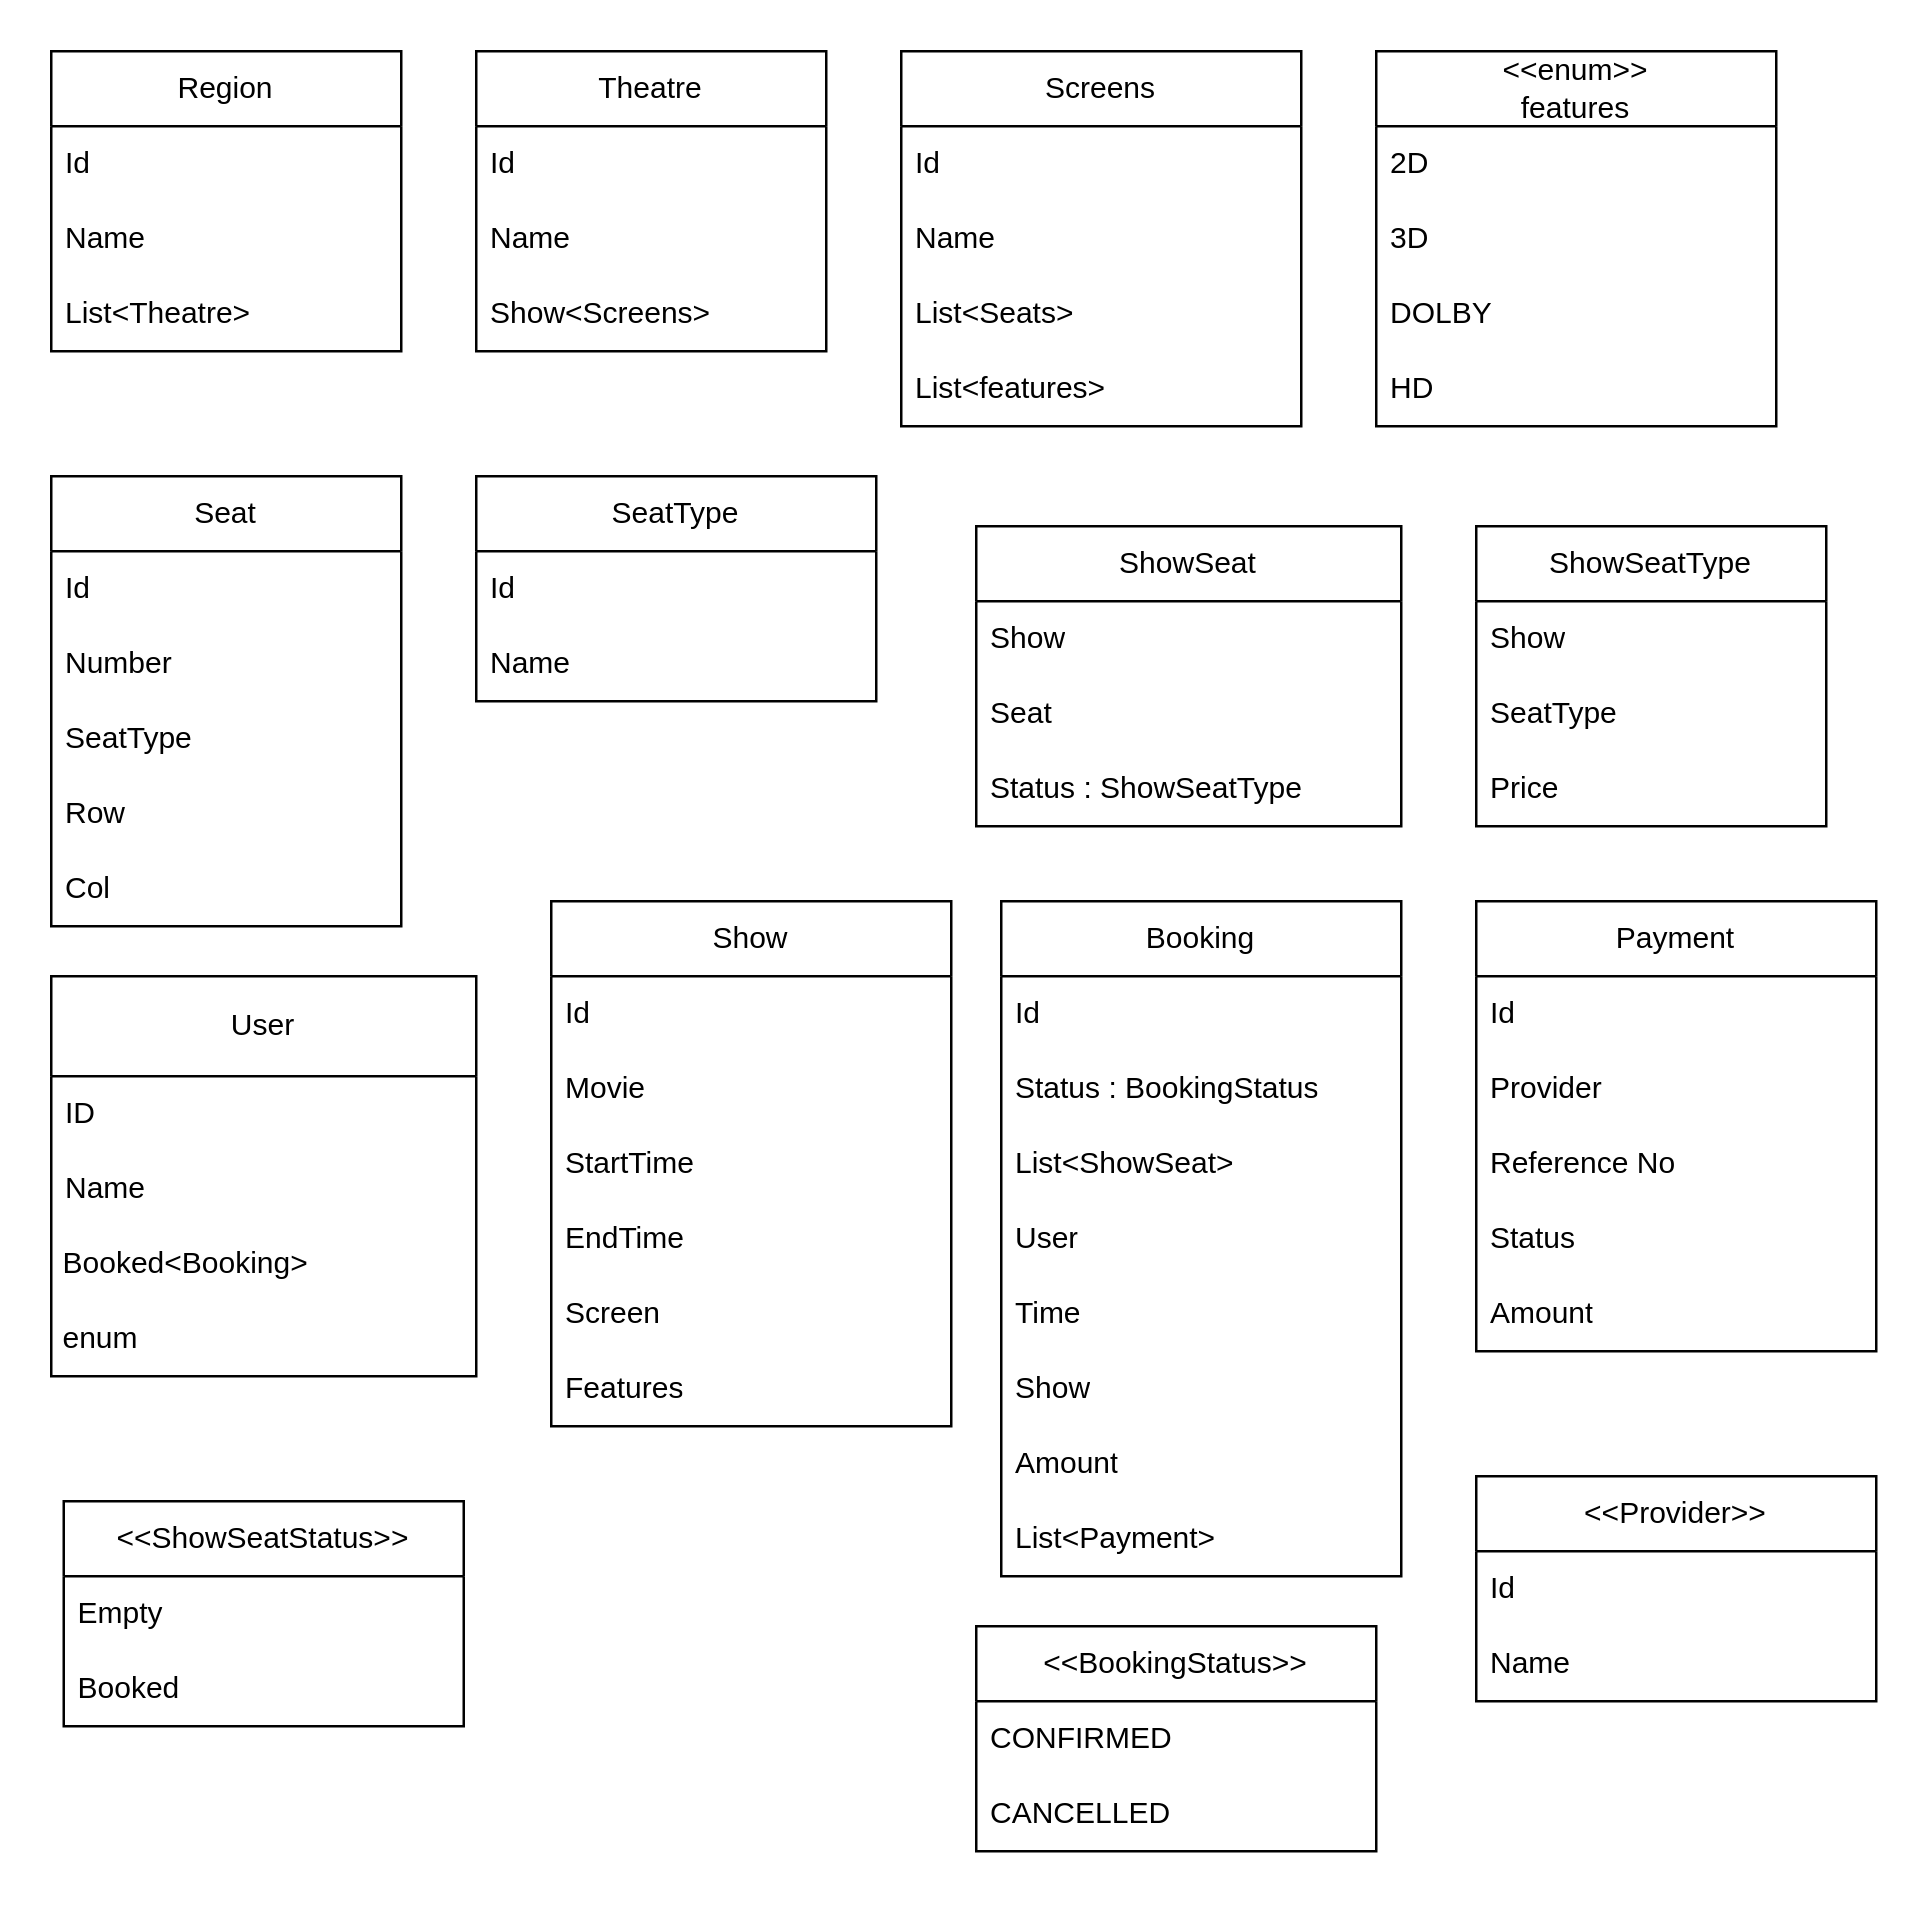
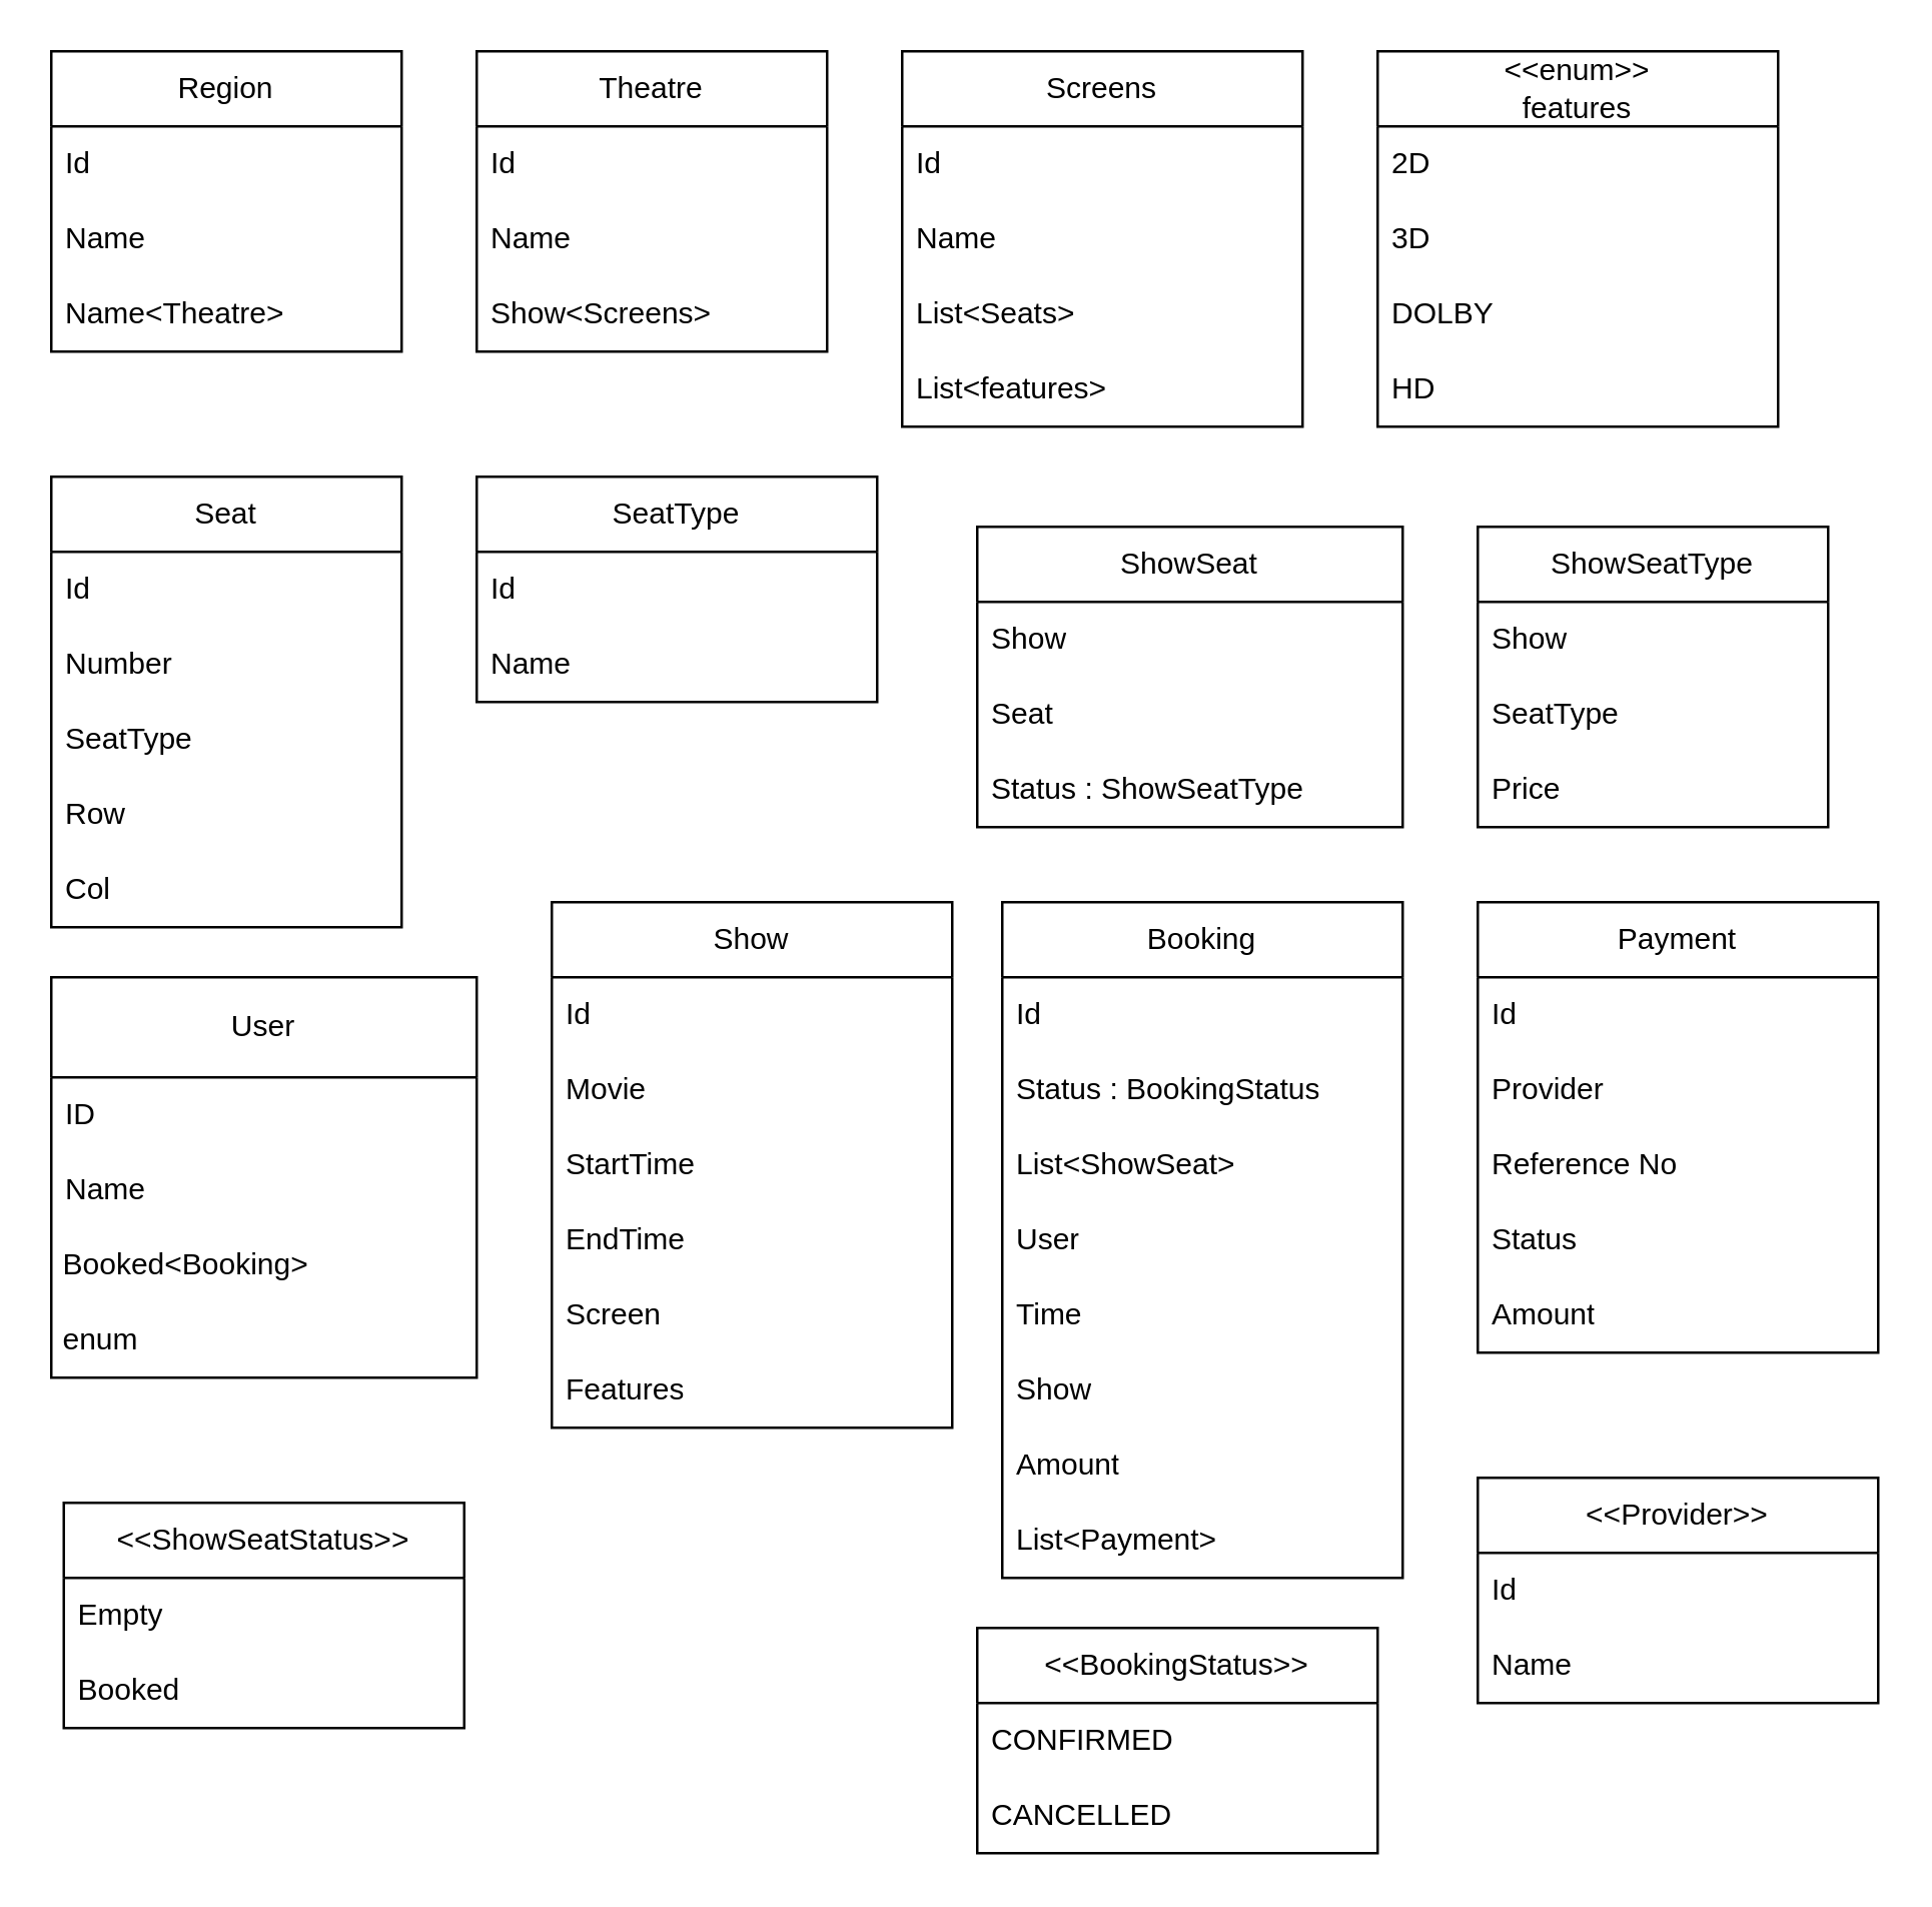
- <mxCell id="5" value="List&amp;lt;Theatre&amp;gt;" style="text;strokeColor=none;fillColor=none;align=left;verticalAlign=middle;spacingLeft=4;spacingRight=4;overflow=hidden;points=[[0,0.5],[1,0.5]];portConstraint=eastwest;rotatable=0;whiteSpace=wrap;html=1;" vertex="1" parent="2"><mxGeometry y="90" width="140" height="30" as="geometry" /></mxCell>
+ <mxCell id="5" value="Name&amp;lt;Theatre&amp;gt;" style="text;strokeColor=none;fillColor=none;align=left;verticalAlign=middle;spacingLeft=4;spacingRight=4;overflow=hidden;points=[[0,0.5],[1,0.5]];portConstraint=eastwest;rotatable=0;whiteSpace=wrap;html=1;" vertex="1" parent="2"><mxGeometry y="90" width="140" height="30" as="geometry" /></mxCell>
